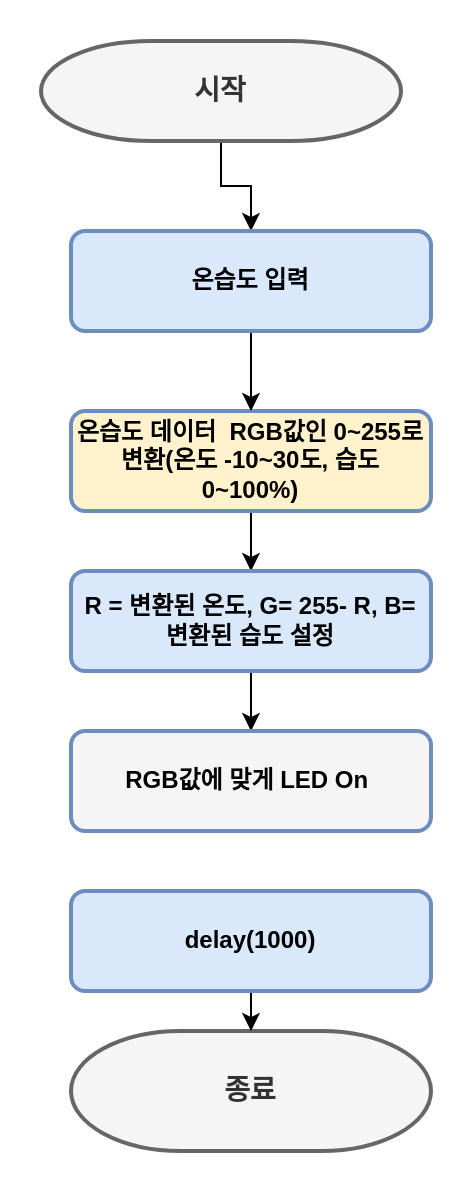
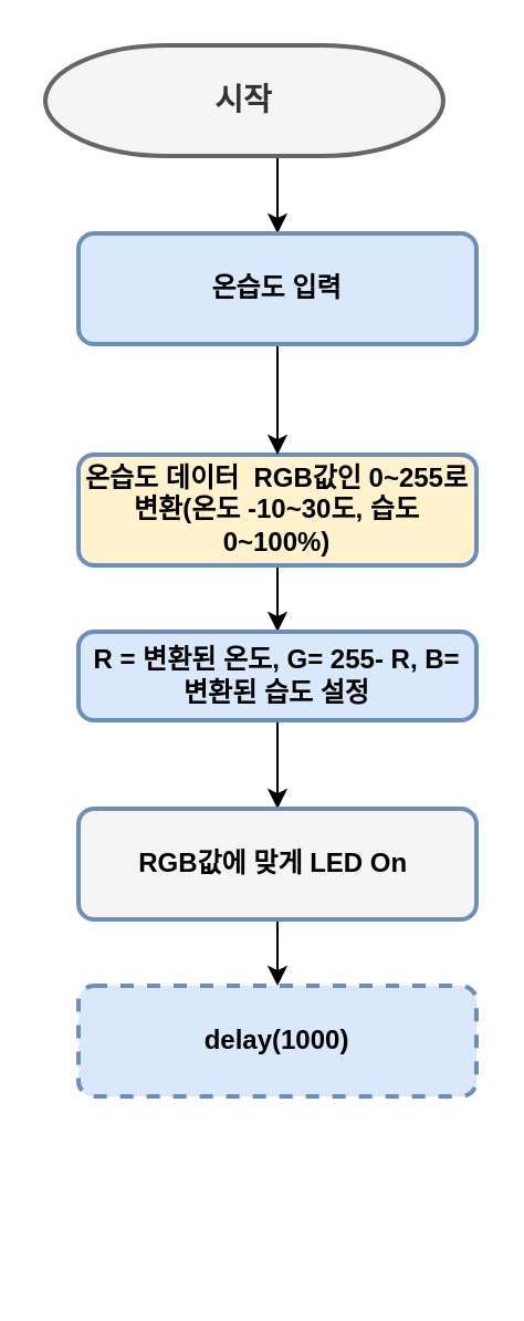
- <mxCell id="14" value="&lt;b&gt;온습도 입력&lt;/b&gt;" style="rounded=1;whiteSpace=wrap;html=1;absoluteArcSize=1;arcSize=14;strokeWidth=2;fillColor=#dae8fc;strokeColor=#6c8ebf;" vertex="1" parent="1"><mxGeometry x="35" y="115" width="180" height="50" as="geometry" /></mxCell>
+ <mxCell id="14" value="&lt;b&gt;온습도 입력&lt;/b&gt;" style="rounded=1;whiteSpace=wrap;html=1;absoluteArcSize=1;arcSize=14;strokeWidth=2;fillColor=#dae8fc;strokeColor=#6c8ebf;" vertex="1" parent="1"><mxGeometry x="35" y="105" width="180" height="50" as="geometry" /></mxCell>
- <mxCell id="8" value="&lt;b&gt;R = 변환된 온도, G= 255- R, B= 변환된 습도 설정&lt;/b&gt;" style="rounded=1;whiteSpace=wrap;html=1;absoluteArcSize=1;arcSize=14;strokeWidth=2;fillColor=#dae8fc;strokeColor=#6c8ebf;" vertex="1" parent="1"><mxGeometry x="35" y="285" width="180" height="50" as="geometry" /></mxCell>
+ <mxCell id="8" value="&lt;b&gt;R = 변환된 온도, G= 255- R, B= 변환된 습도 설정&lt;/b&gt;" style="rounded=1;whiteSpace=wrap;html=1;absoluteArcSize=1;arcSize=14;strokeWidth=2;fillColor=#dae8fc;strokeColor=#6c8ebf;" vertex="1" parent="1"><mxGeometry x="35" y="285" width="180" height="40" as="geometry" /></mxCell>
+ <mxCell id="9" style="edgeStyle=orthogonalEdgeStyle;rounded=0;orthogonalLoop=1;jettySize=auto;html=1;exitX=0.5;exitY=1;exitDx=0;exitDy=0;entryX=0.5;entryY=0;entryDx=0;entryDy=0;" edge="1" parent="1" source="10" target="12"><mxGeometry relative="1" as="geometry" /></mxCell>
- <mxCell id="12" value="&lt;b&gt;delay(1000)&lt;/b&gt;" style="rounded=1;whiteSpace=wrap;html=1;absoluteArcSize=1;arcSize=14;strokeWidth=2;fillColor=#dae8fc;strokeColor=#6c8ebf;" vertex="1" parent="1"><mxGeometry x="35" y="445" width="180" height="50" as="geometry" /></mxCell>
+ <mxCell id="12" value="&lt;b&gt;delay(1000)&lt;/b&gt;" style="rounded=1;whiteSpace=wrap;html=1;absoluteArcSize=1;arcSize=14;strokeWidth=2;fillColor=#dae8fc;strokeColor=#6c8ebf;dashed=1;" vertex="1" parent="1"><mxGeometry x="35" y="445" width="180" height="50" as="geometry" /></mxCell>
- <mxCell id="11" style="edgeStyle=orthogonalEdgeStyle;rounded=0;orthogonalLoop=1;jettySize=auto;html=1;exitX=0.5;exitY=1;exitDx=0;exitDy=0;entryX=0.5;entryY=0;entryDx=0;entryDy=0;entryPerimeter=0;" edge="1" parent="1" source="12" target="4"><mxGeometry relative="1" as="geometry" /></mxCell>
- <mxCell id="4" value="&lt;font style=&quot;font-size: 14px;&quot;&gt;&lt;b&gt;종료&lt;/b&gt;&lt;/font&gt;" style="strokeWidth=2;html=1;shape=mxgraph.flowchart.terminator;whiteSpace=wrap;fillColor=#f5f5f5;fontColor=#333333;strokeColor=#666666;" vertex="1" parent="1"><mxGeometry x="35" y="515" width="180" height="60" as="geometry" /></mxCell>
